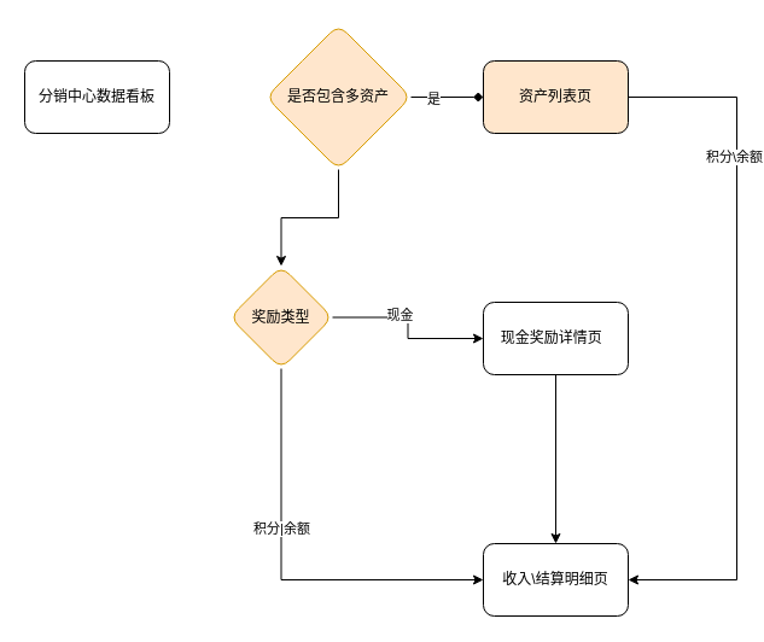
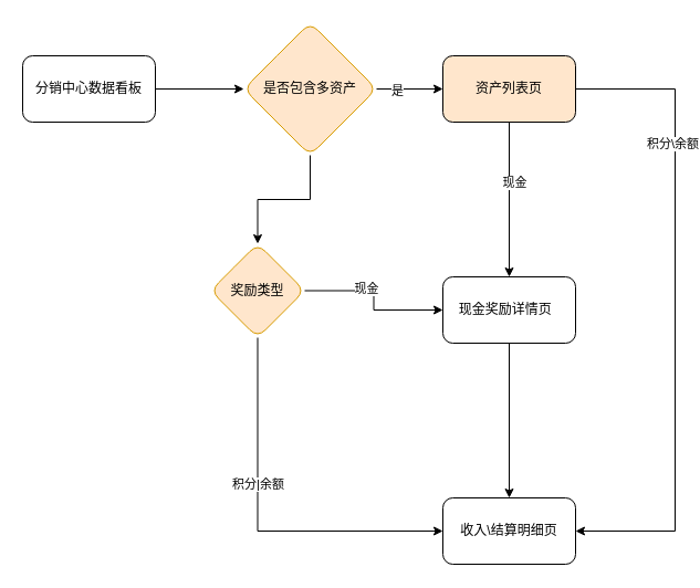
+ <mxCell id="2" value="" style="edgeStyle=orthogonalEdgeStyle;rounded=0;orthogonalLoop=1;jettySize=auto;html=1;" edge="1" parent="1" source="3" target="7"><mxGeometry relative="1" as="geometry" /></mxCell>
- <mxCell id="4" value="" style="edgeStyle=orthogonalEdgeStyle;rounded=0;orthogonalLoop=1;jettySize=auto;html=1;endArrow=diamond;" edge="1" parent="1" source="7" target="12"><mxGeometry relative="1" as="geometry" /></mxCell>
+ <mxCell id="4" value="" style="edgeStyle=orthogonalEdgeStyle;rounded=0;orthogonalLoop=1;jettySize=auto;html=1;" edge="1" parent="1" source="7" target="12"><mxGeometry relative="1" as="geometry" /></mxCell>
+ <mxCell id="8" style="edgeStyle=orthogonalEdgeStyle;rounded=0;orthogonalLoop=1;jettySize=auto;html=1;exitX=0.5;exitY=1;exitDx=0;exitDy=0;entryX=0.5;entryY=0;entryDx=0;entryDy=0;" edge="1" parent="1" source="12" target="19"><mxGeometry relative="1" as="geometry" /></mxCell>
+ <mxCell id="9" value="现金" style="edgeLabel;html=1;align=center;verticalAlign=middle;resizable=0;points=[];" vertex="1" connectable="0" parent="8"><mxGeometry x="-0.224" y="4" relative="1" as="geometry"><mxPoint as="offset" /></mxGeometry></mxCell>
